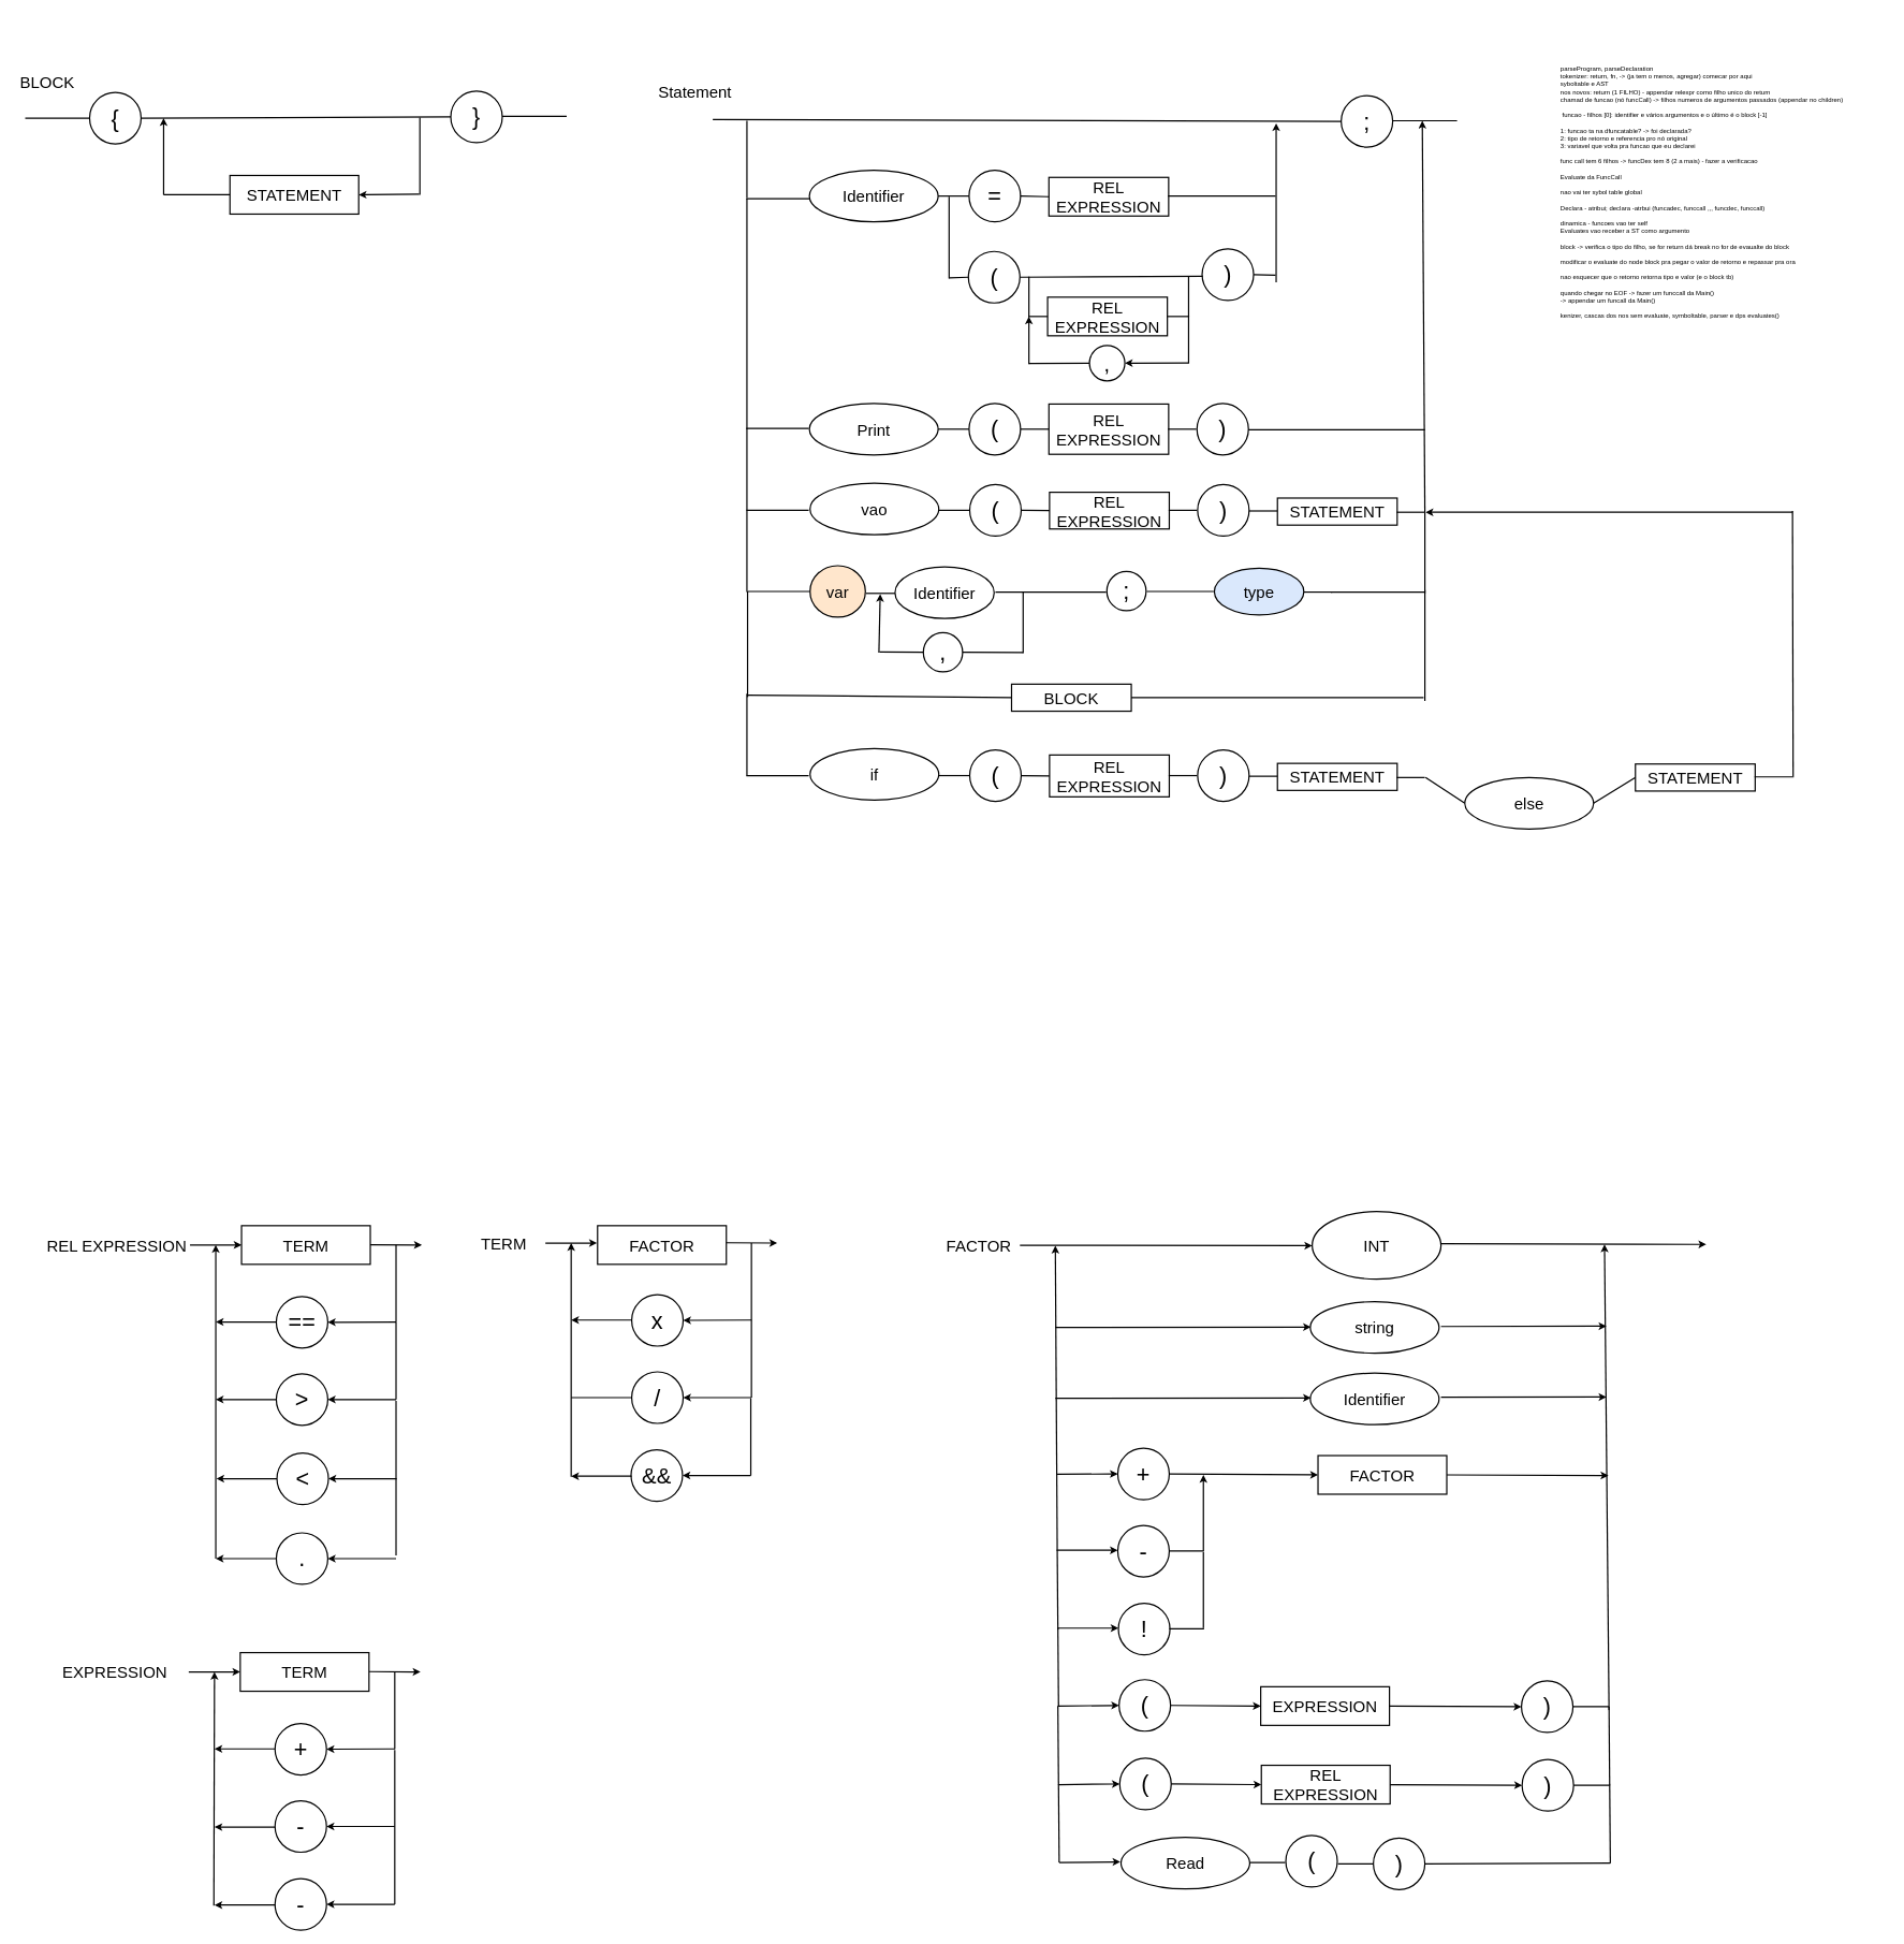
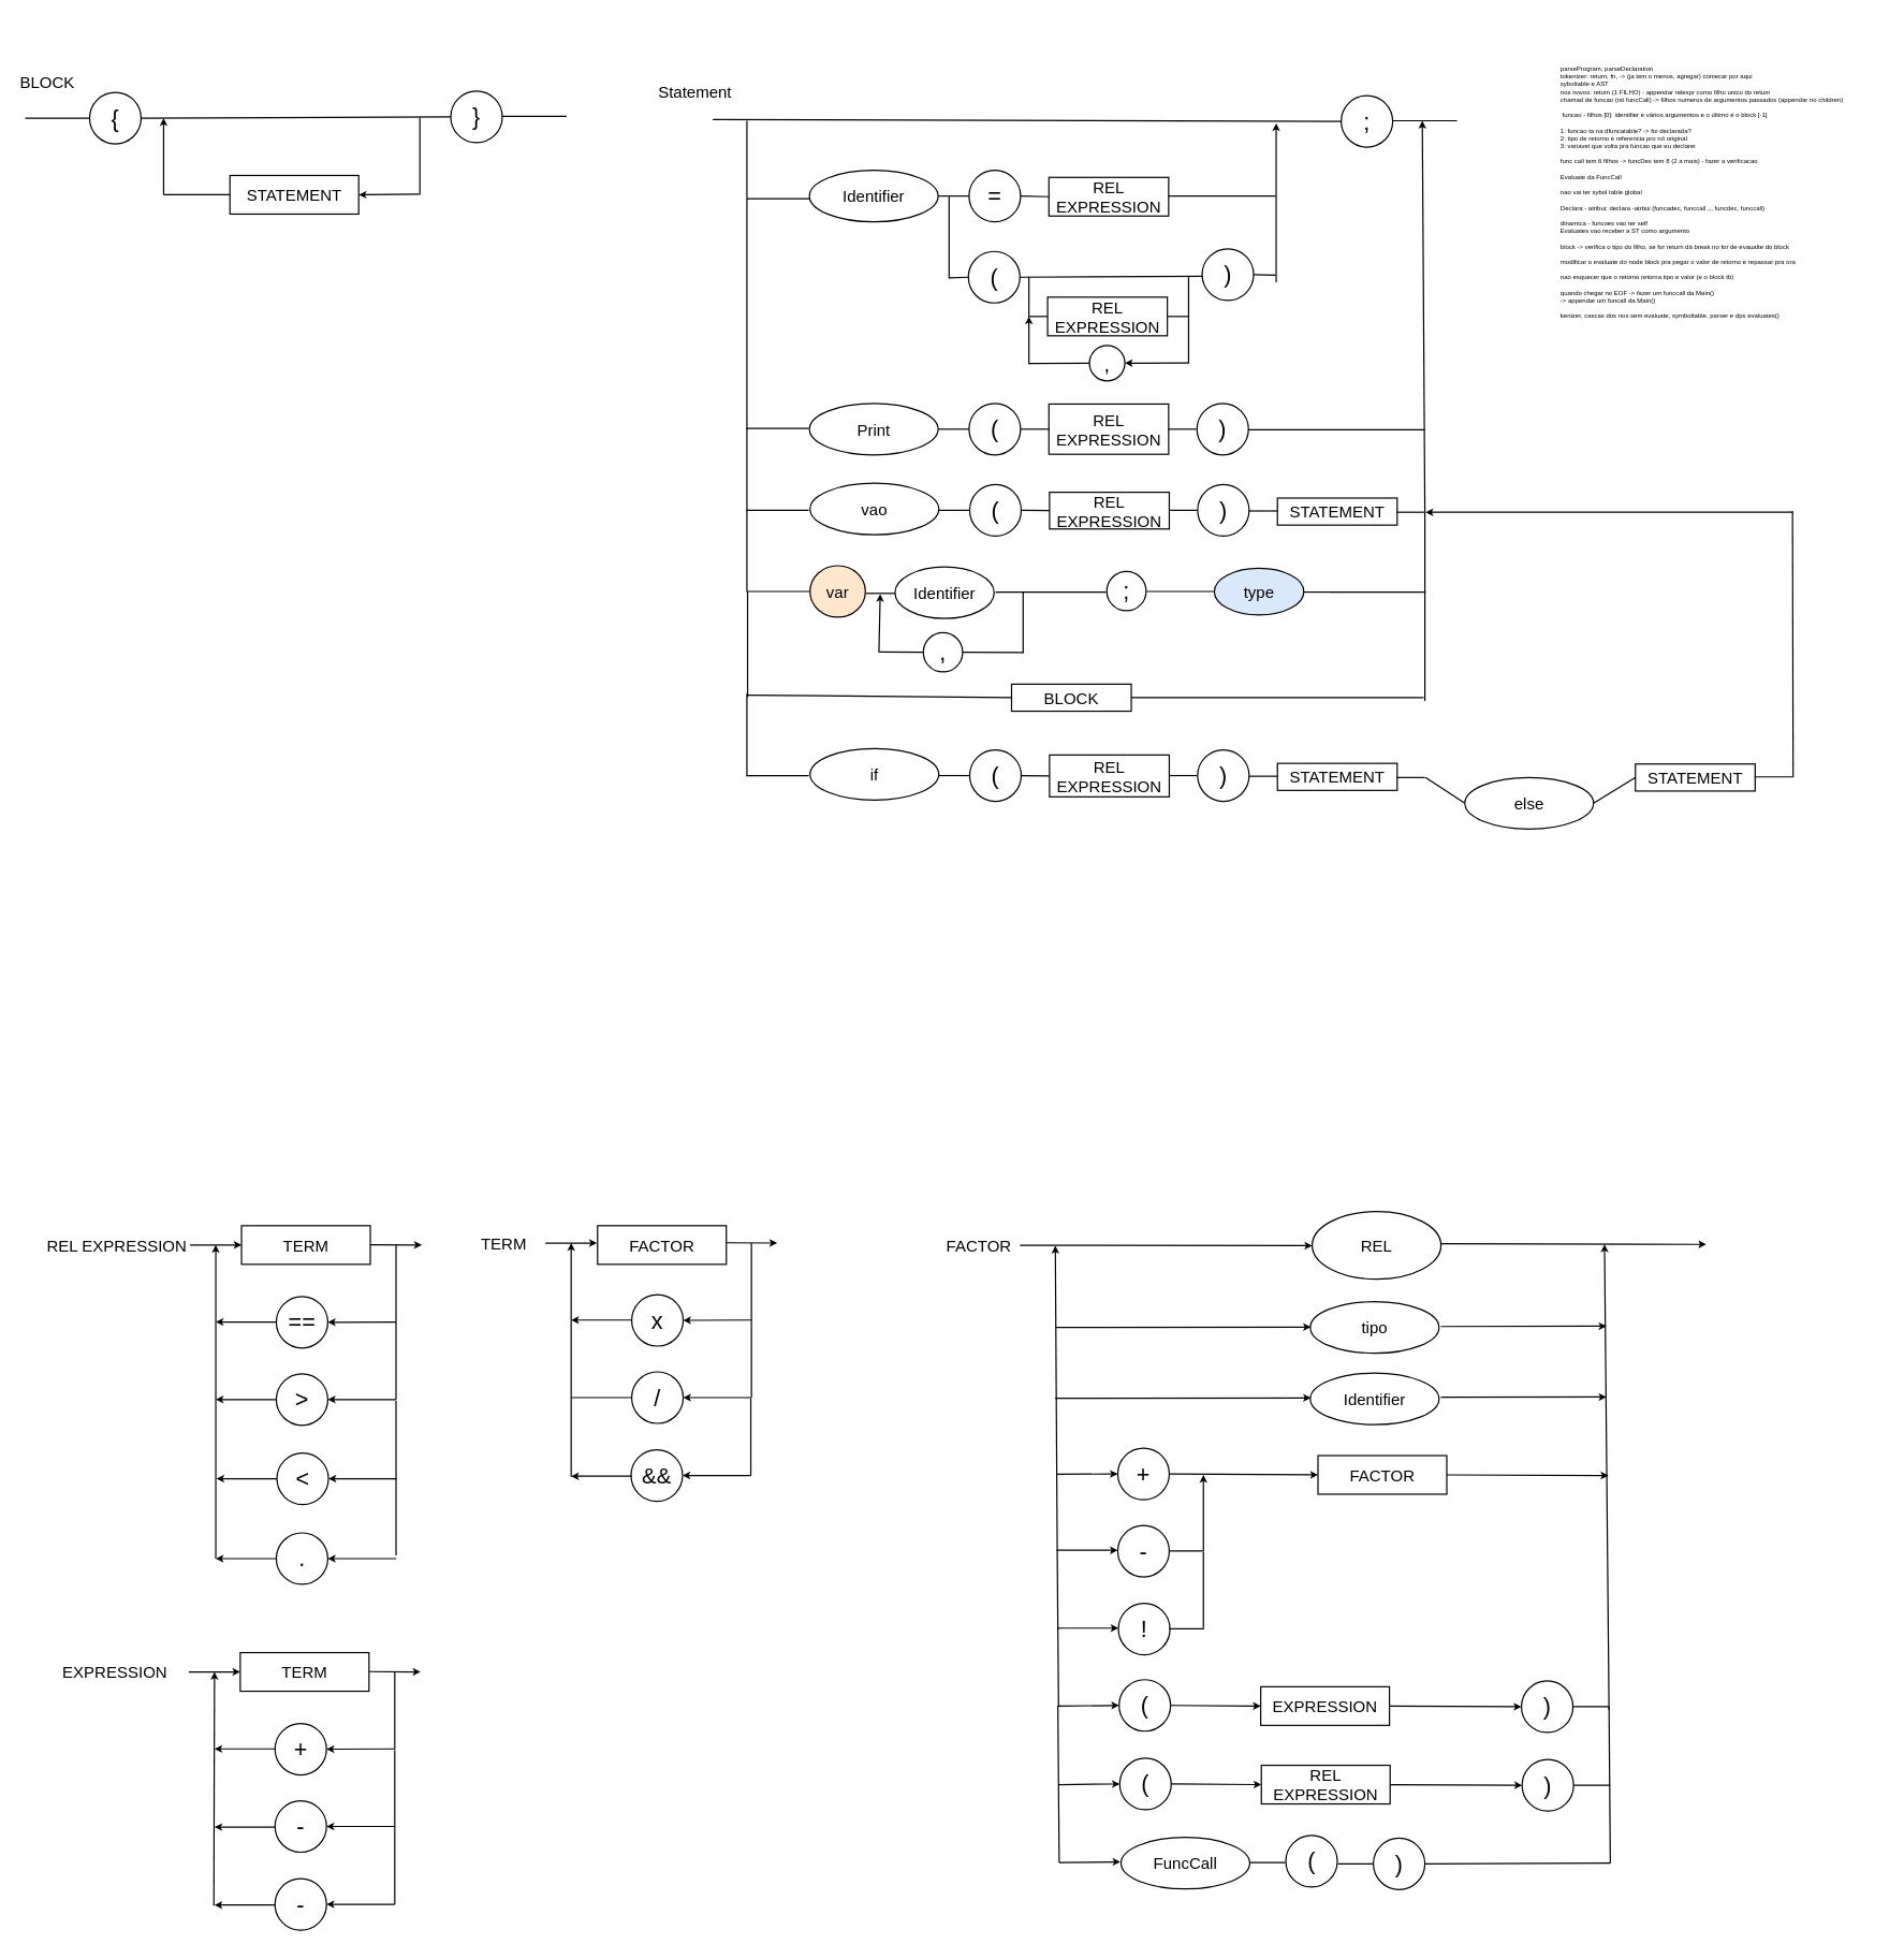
- <mxCell id="28" value="INT" style="ellipse;whiteSpace=wrap;html=1;fontSize=25;strokeWidth=2;" parent="1" vertex="1"><mxGeometry x="2037" y="1881" width="200" height="105" as="geometry" /></mxCell>
+ <mxCell id="28" value="REL" style="ellipse;whiteSpace=wrap;html=1;fontSize=25;strokeWidth=2;" parent="1" vertex="1"><mxGeometry x="2037" y="1881" width="200" height="105" as="geometry" /></mxCell>
- <mxCell id="198" value="string" style="ellipse;whiteSpace=wrap;html=1;fontSize=25;strokeWidth=2;" parent="1" vertex="1"><mxGeometry x="2034" y="2021" width="200" height="80" as="geometry" /></mxCell>
+ <mxCell id="198" value="tipo" style="ellipse;whiteSpace=wrap;html=1;fontSize=25;strokeWidth=2;" parent="1" vertex="1"><mxGeometry x="2034" y="2021" width="200" height="80" as="geometry" /></mxCell>
- <mxCell id="161" value="Read" style="ellipse;whiteSpace=wrap;html=1;fontSize=25;strokeWidth=2;" parent="1" vertex="1"><mxGeometry x="1740" y="2853" width="200" height="80" as="geometry" /></mxCell>
+ <mxCell id="161" value="FuncCall" style="ellipse;whiteSpace=wrap;html=1;fontSize=25;strokeWidth=2;" parent="1" vertex="1"><mxGeometry x="1740" y="2853" width="200" height="80" as="geometry" /></mxCell>
